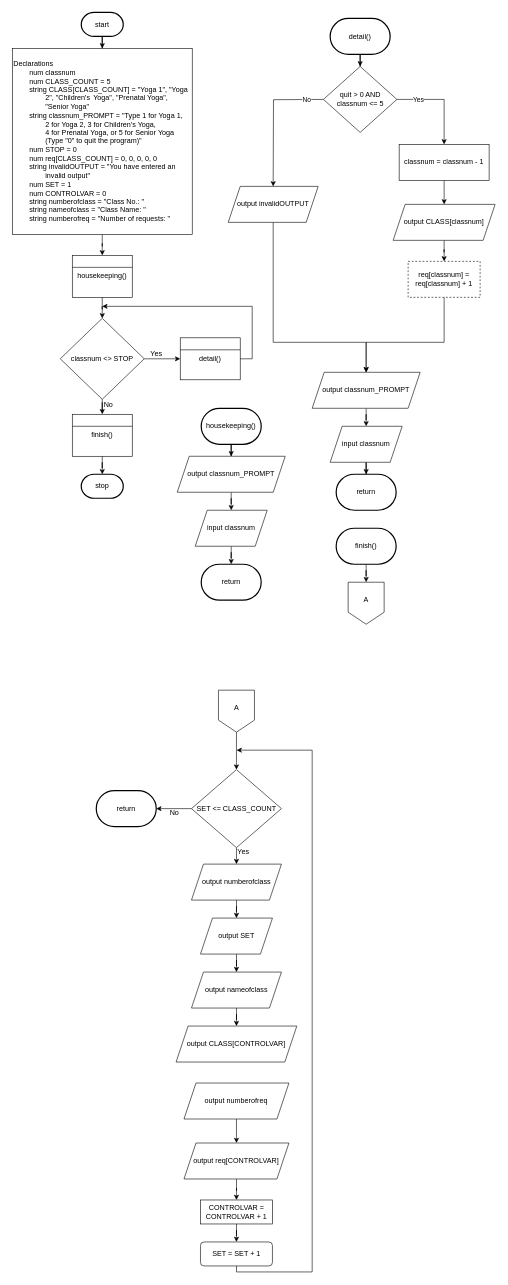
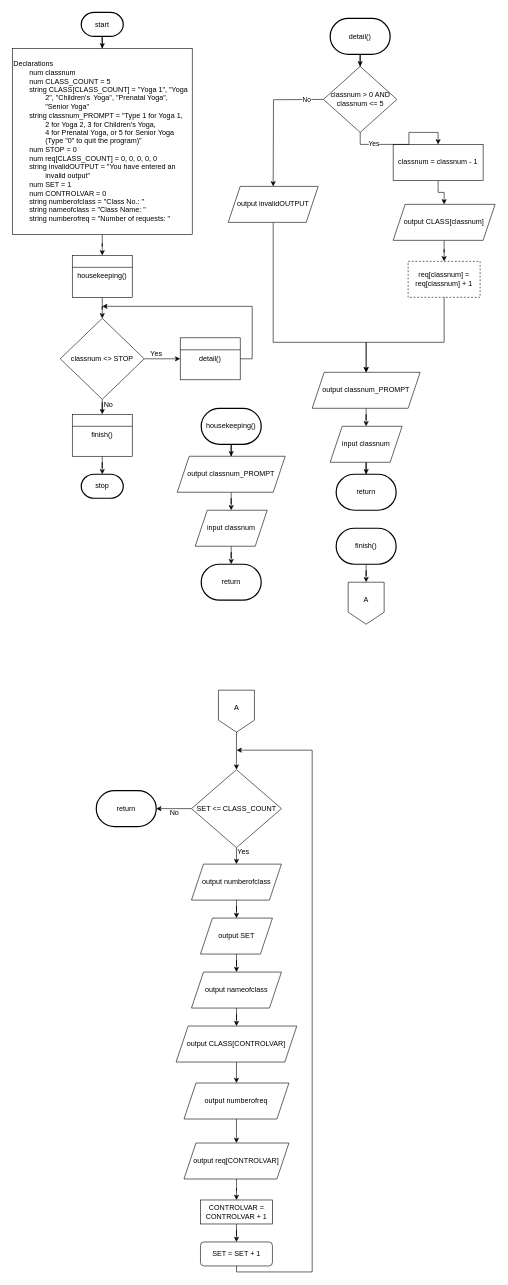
- <mxCell id="41" value="quit &amp;gt; 0 AND classnum &amp;lt;= 5" style="rhombus;whiteSpace=wrap;html=1;" vertex="1" parent="1"><mxGeometry x="538.75" y="110" width="122.5" height="110" as="geometry" /></mxCell>
+ <mxCell id="41" value="classnum &amp;gt; 0 AND classnum &amp;lt;= 5" style="rhombus;whiteSpace=wrap;html=1;" vertex="1" parent="1"><mxGeometry x="538.75" y="110" width="122.5" height="110" as="geometry" /></mxCell>
- <mxCell id="12" value="classnum = classnum - 1" style="rounded=0;whiteSpace=wrap;html=1;" vertex="1" parent="1"><mxGeometry x="665" y="240" width="150" height="60" as="geometry" /></mxCell>
+ <mxCell id="12" value="classnum = classnum - 1" style="rounded=0;whiteSpace=wrap;html=1;" vertex="1" parent="1"><mxGeometry x="655" y="240" width="150" height="60" as="geometry" /></mxCell>
+ <mxCell id="66" style="edgeStyle=orthogonalEdgeStyle;rounded=0;orthogonalLoop=1;jettySize=auto;html=1;entryX=0.5;entryY=0;entryDx=0;entryDy=0;" edge="1" parent="1" source="67" target="71"><mxGeometry relative="1" as="geometry" /></mxCell>
